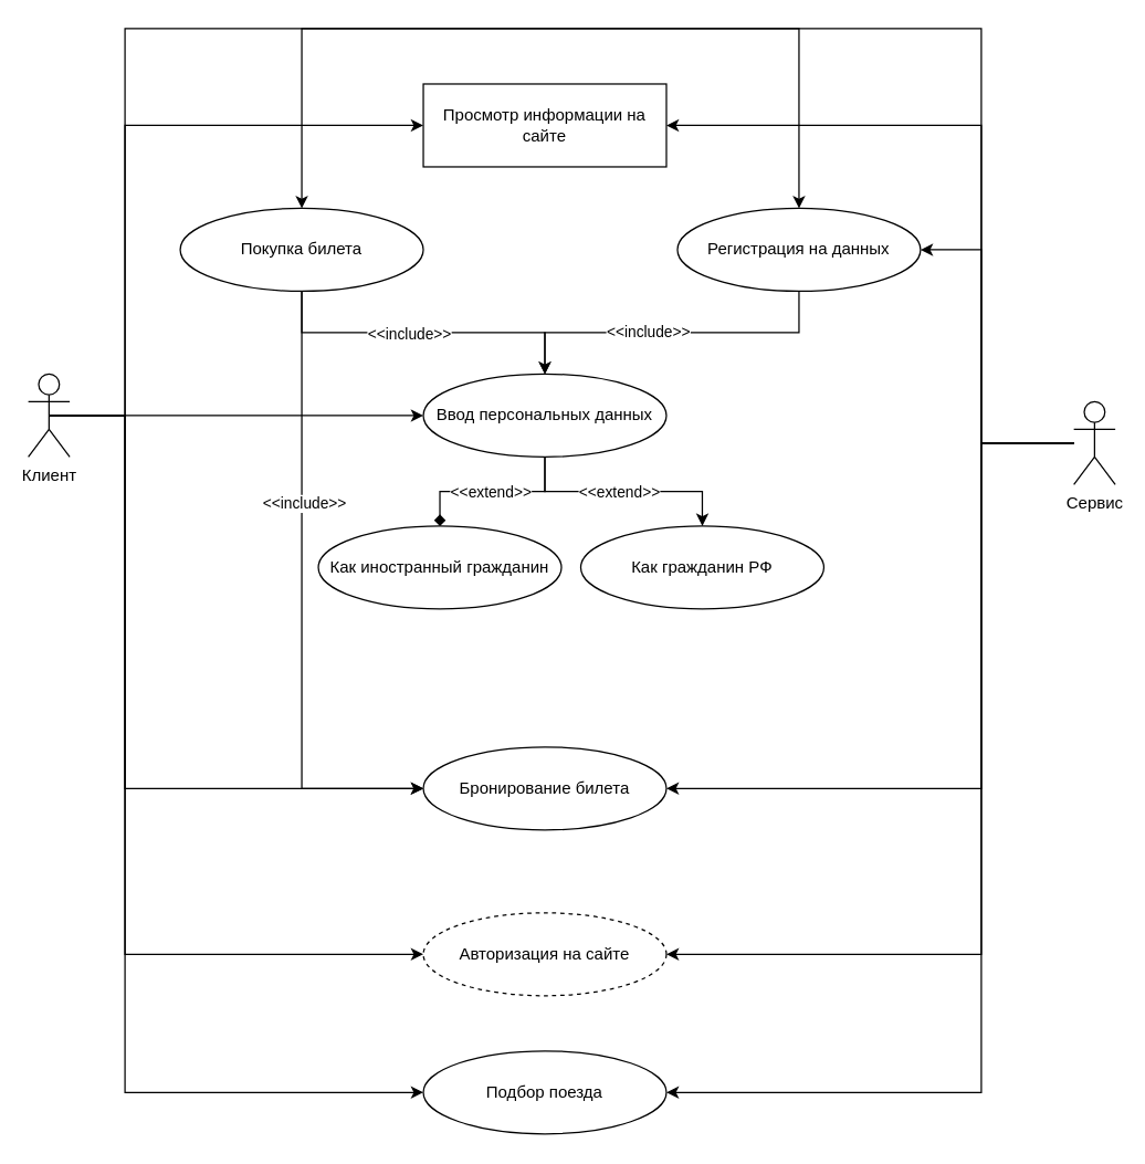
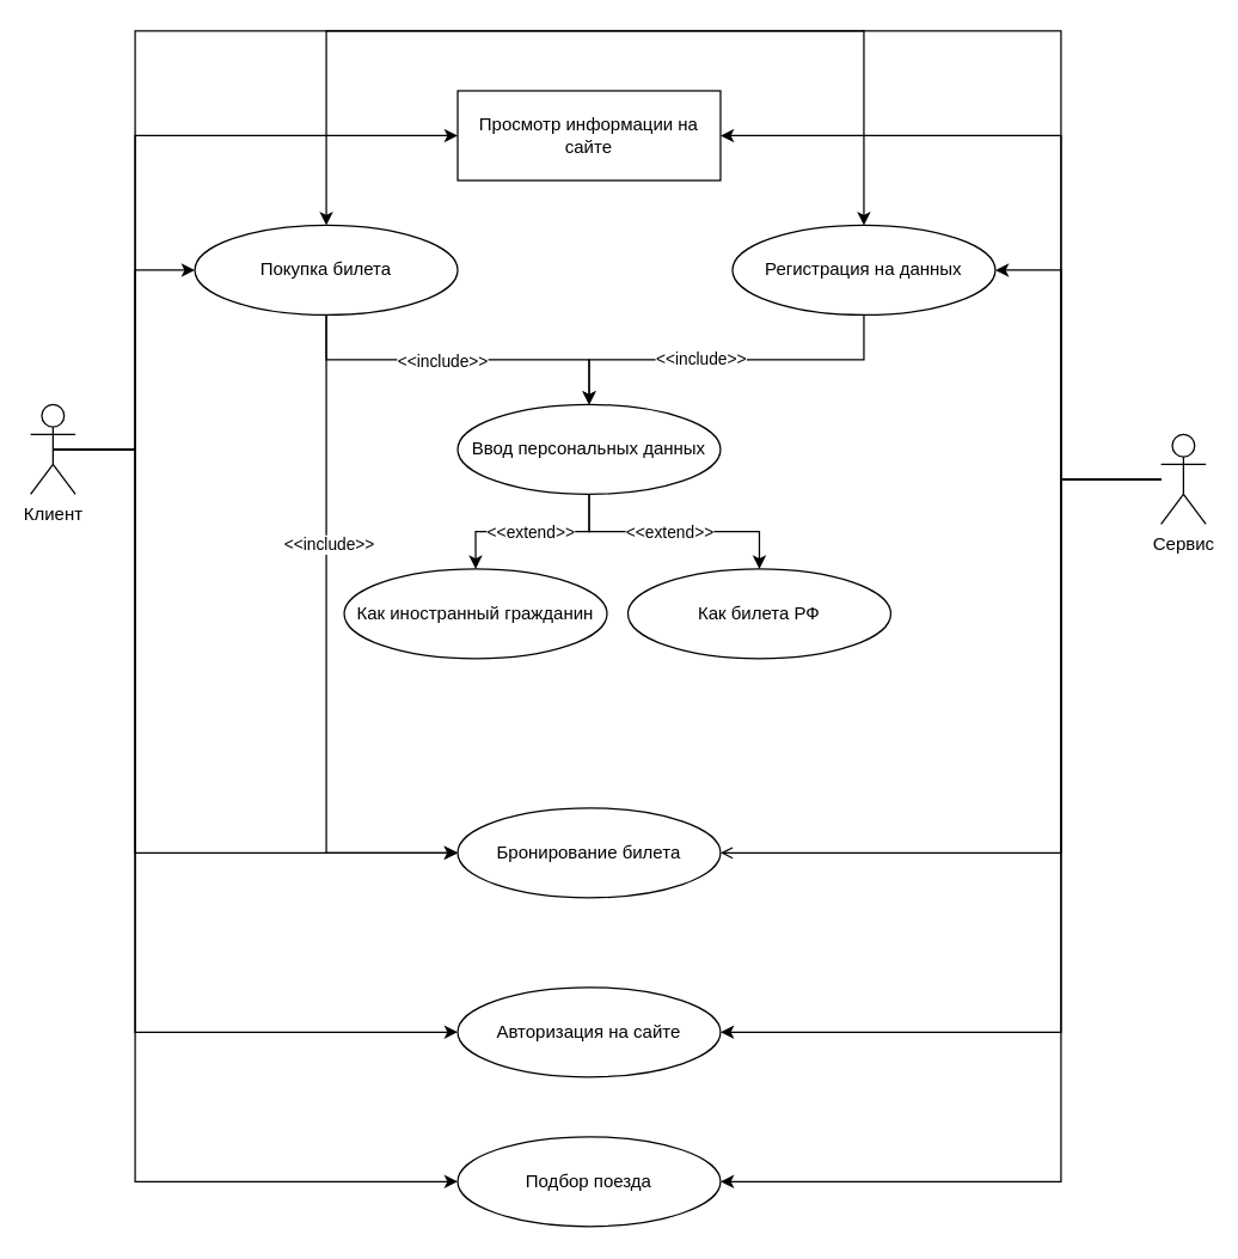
- <mxCell id="2" style="edgeStyle=orthogonalEdgeStyle;rounded=0;orthogonalLoop=1;jettySize=auto;html=1;" edge="1" parent="1" source="8" target="32"><mxGeometry relative="1" as="geometry" /></mxCell>
+ <mxCell id="2" style="edgeStyle=orthogonalEdgeStyle;rounded=0;orthogonalLoop=1;jettySize=auto;html=1;entryX=0;entryY=0.5;entryDx=0;entryDy=0;" edge="1" parent="1" source="8" target="14"><mxGeometry relative="1" as="geometry" /></mxCell>
- <mxCell id="28" style="edgeStyle=orthogonalEdgeStyle;rounded=0;orthogonalLoop=1;jettySize=auto;html=1;exitX=0.5;exitY=1;exitDx=0;exitDy=0;entryX=0.5;entryY=0;entryDx=0;entryDy=0;endArrow=diamond;" edge="1" parent="1" source="32" target="34"><mxGeometry relative="1" as="geometry" /></mxCell>
+ <mxCell id="28" style="edgeStyle=orthogonalEdgeStyle;rounded=0;orthogonalLoop=1;jettySize=auto;html=1;exitX=0.5;exitY=1;exitDx=0;exitDy=0;entryX=0.5;entryY=0;entryDx=0;entryDy=0;" edge="1" parent="1" source="32" target="34"><mxGeometry relative="1" as="geometry" /></mxCell>
- <mxCell id="33" value="Как гражданин РФ" style="ellipse;whiteSpace=wrap;html=1;" vertex="1" parent="1"><mxGeometry x="420" y="380" width="176" height="60" as="geometry" /></mxCell>
+ <mxCell id="33" value="Как билета РФ" style="ellipse;whiteSpace=wrap;html=1;" vertex="1" parent="1"><mxGeometry x="420" y="380" width="176" height="60" as="geometry" /></mxCell>
- <mxCell id="20" style="edgeStyle=orthogonalEdgeStyle;rounded=0;orthogonalLoop=1;jettySize=auto;html=1;entryX=1;entryY=0.5;entryDx=0;entryDy=0;" edge="1" parent="1" source="25" target="15"><mxGeometry relative="1" as="geometry"><Array as="points"><mxPoint x="710" y="320" /><mxPoint x="710" y="570" /></Array></mxGeometry></mxCell>
+ <mxCell id="20" style="edgeStyle=orthogonalEdgeStyle;rounded=0;orthogonalLoop=1;jettySize=auto;html=1;entryX=1;entryY=0.5;entryDx=0;entryDy=0;endArrow=open;" edge="1" parent="1" source="25" target="15"><mxGeometry relative="1" as="geometry"><Array as="points"><mxPoint x="710" y="320" /><mxPoint x="710" y="570" /></Array></mxGeometry></mxCell>
- <mxCell id="27" value="Авторизация на сайте" style="ellipse;whiteSpace=wrap;html=1;dashed=1;" vertex="1" parent="1"><mxGeometry x="306" y="660" width="176" height="60" as="geometry" /></mxCell>
+ <mxCell id="27" value="Авторизация на сайте" style="ellipse;whiteSpace=wrap;html=1;" vertex="1" parent="1"><mxGeometry x="306" y="660" width="176" height="60" as="geometry" /></mxCell>
